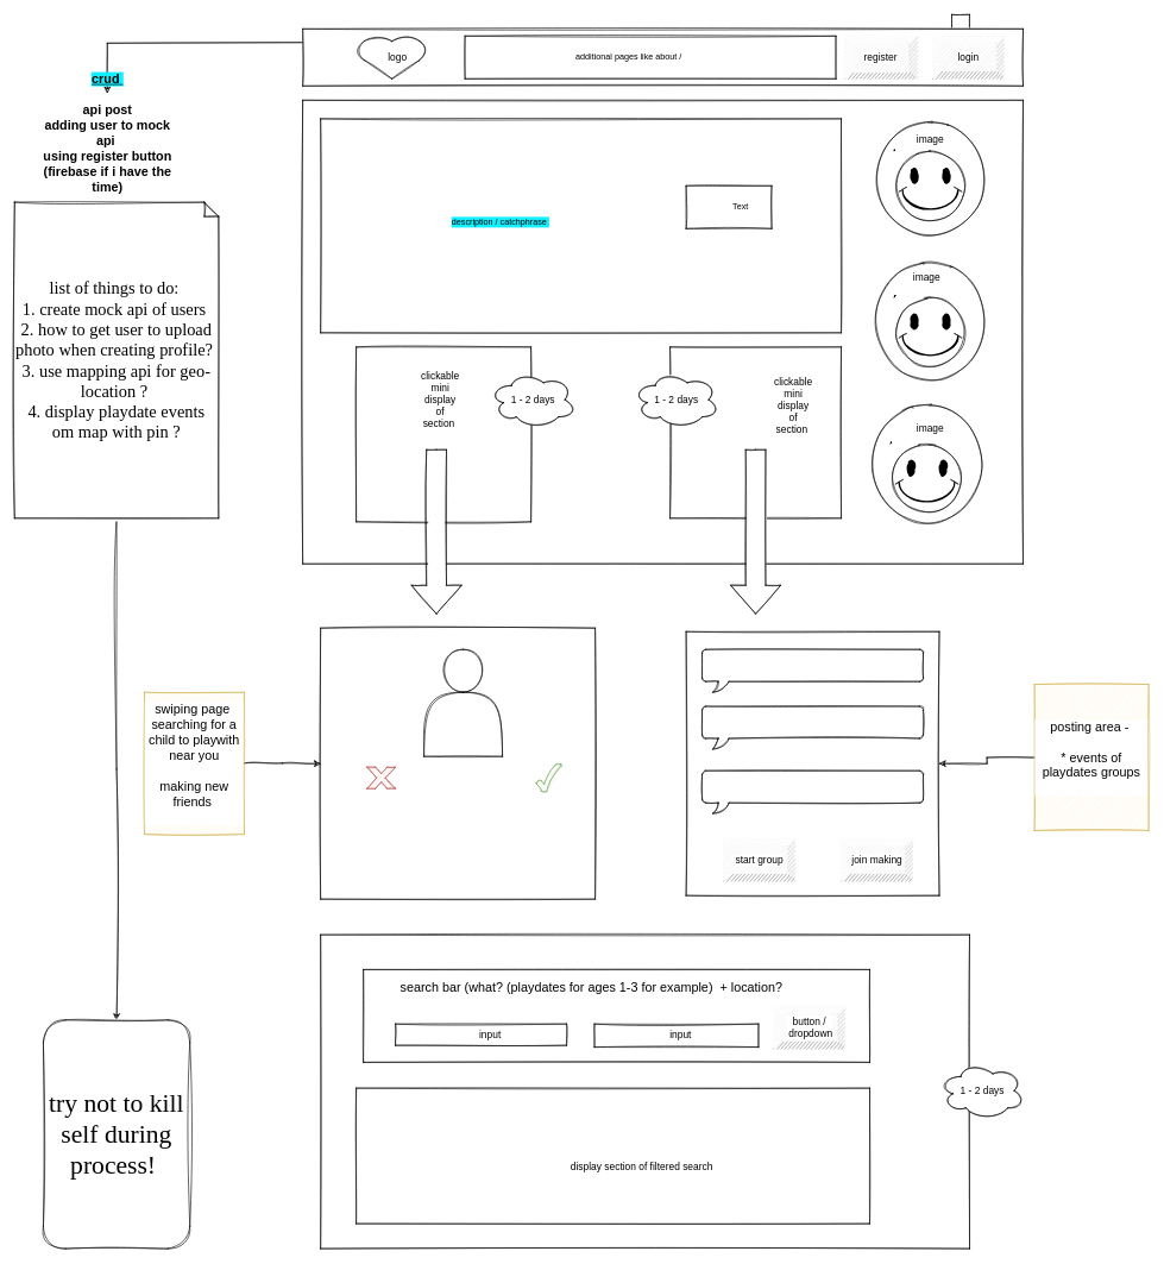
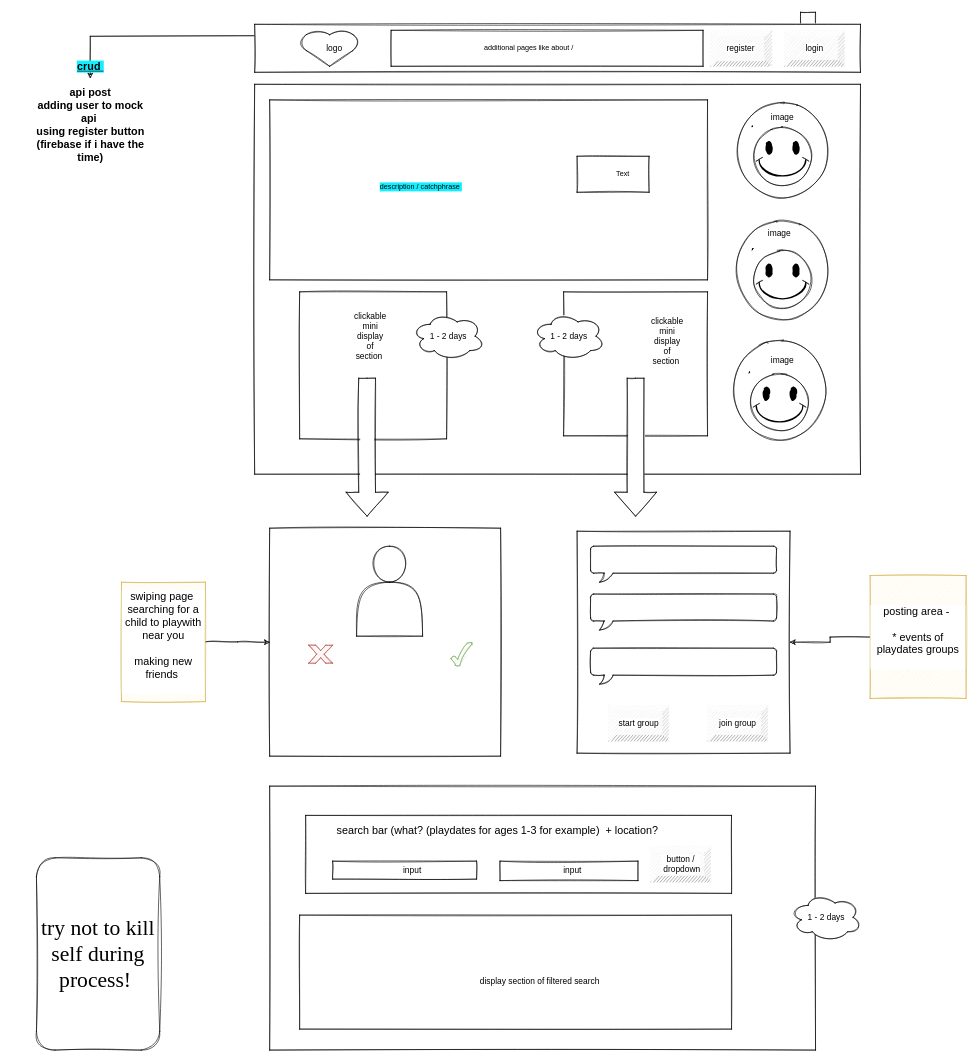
- <mxCell id="59" value="&lt;font style=&quot;font-size: 24px;&quot;&gt;list of things to do:&amp;nbsp;&lt;br&gt;1. create mock api of users&amp;nbsp;&lt;br&gt;2. how to get user to upload photo when creating profile?&amp;nbsp;&lt;br&gt;3. use mapping api for geo-location ?&amp;nbsp;&lt;br&gt;4. display playdate events om map with pin ?&lt;/font&gt;" style="shape=note;size=20;whiteSpace=wrap;html=1;sketch=1;hachureGap=4;jiggle=2;fontFamily=Architects Daughter;fontSource=https%3A%2F%2Ffonts.googleapis.com%2Fcss%3Ffamily%3DArchitects%2BDaughter;fontSize=18;" vertex="1" parent="1"><mxGeometry x="20" y="283" width="286" height="443" as="geometry" /></mxCell>
- <mxCell id="58" value="" style="edgeStyle=orthogonalEdgeStyle;rounded=0;sketch=1;hachureGap=4;jiggle=2;orthogonalLoop=1;jettySize=auto;html=1;fontFamily=Architects Daughter;fontSource=https%3A%2F%2Ffonts.googleapis.com%2Fcss%3Ffamily%3DArchitects%2BDaughter;fontSize=24;" edge="1" parent="1" source="59" target="60"><mxGeometry relative="1" as="geometry" /></mxCell>
- <mxCell id="50" value="join making" style="labelPosition=center;verticalLabelPosition=middle;align=center;html=1;shape=mxgraph.basic.shaded_button;dx=10;fillColor=#E6E6E6;strokeColor=none;labelBackgroundColor=#FFFFFF;fontSize=14;rounded=0;sketch=1;" vertex="1" parent="1"><mxGeometry x="1179" y="1175" width="100" height="60" as="geometry" /></mxCell>
+ <mxCell id="50" value="join group" style="labelPosition=center;verticalLabelPosition=middle;align=center;html=1;shape=mxgraph.basic.shaded_button;dx=10;fillColor=#E6E6E6;strokeColor=none;labelBackgroundColor=#FFFFFF;fontSize=14;rounded=0;sketch=1;" vertex="1" parent="1"><mxGeometry x="1179" y="1175" width="100" height="60" as="geometry" /></mxCell>
